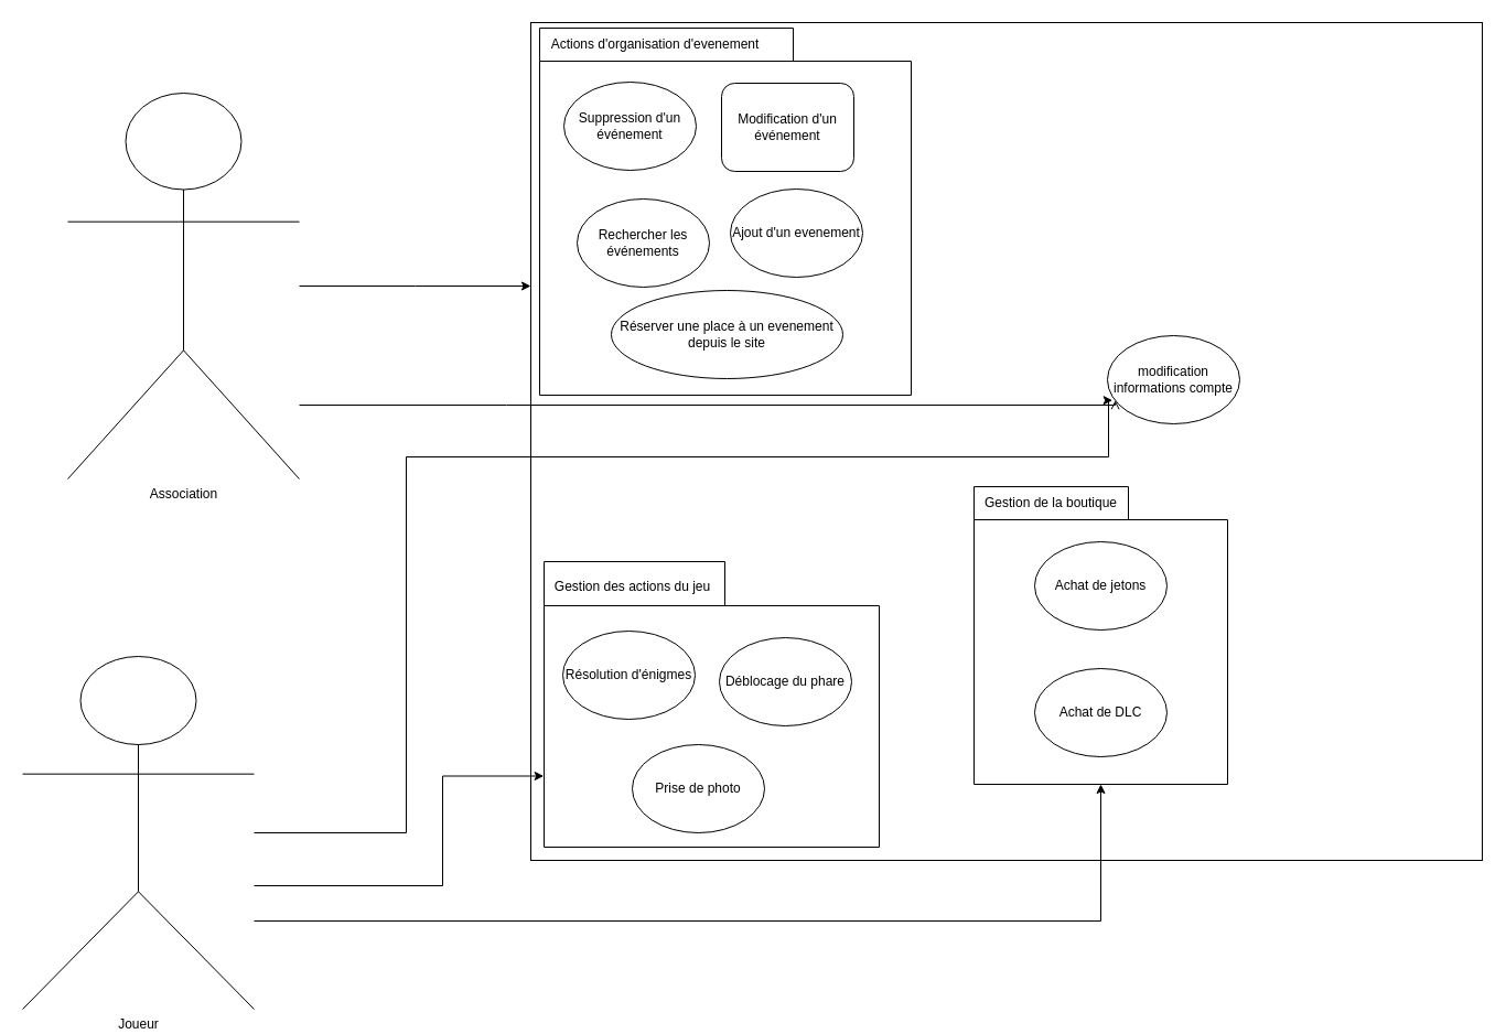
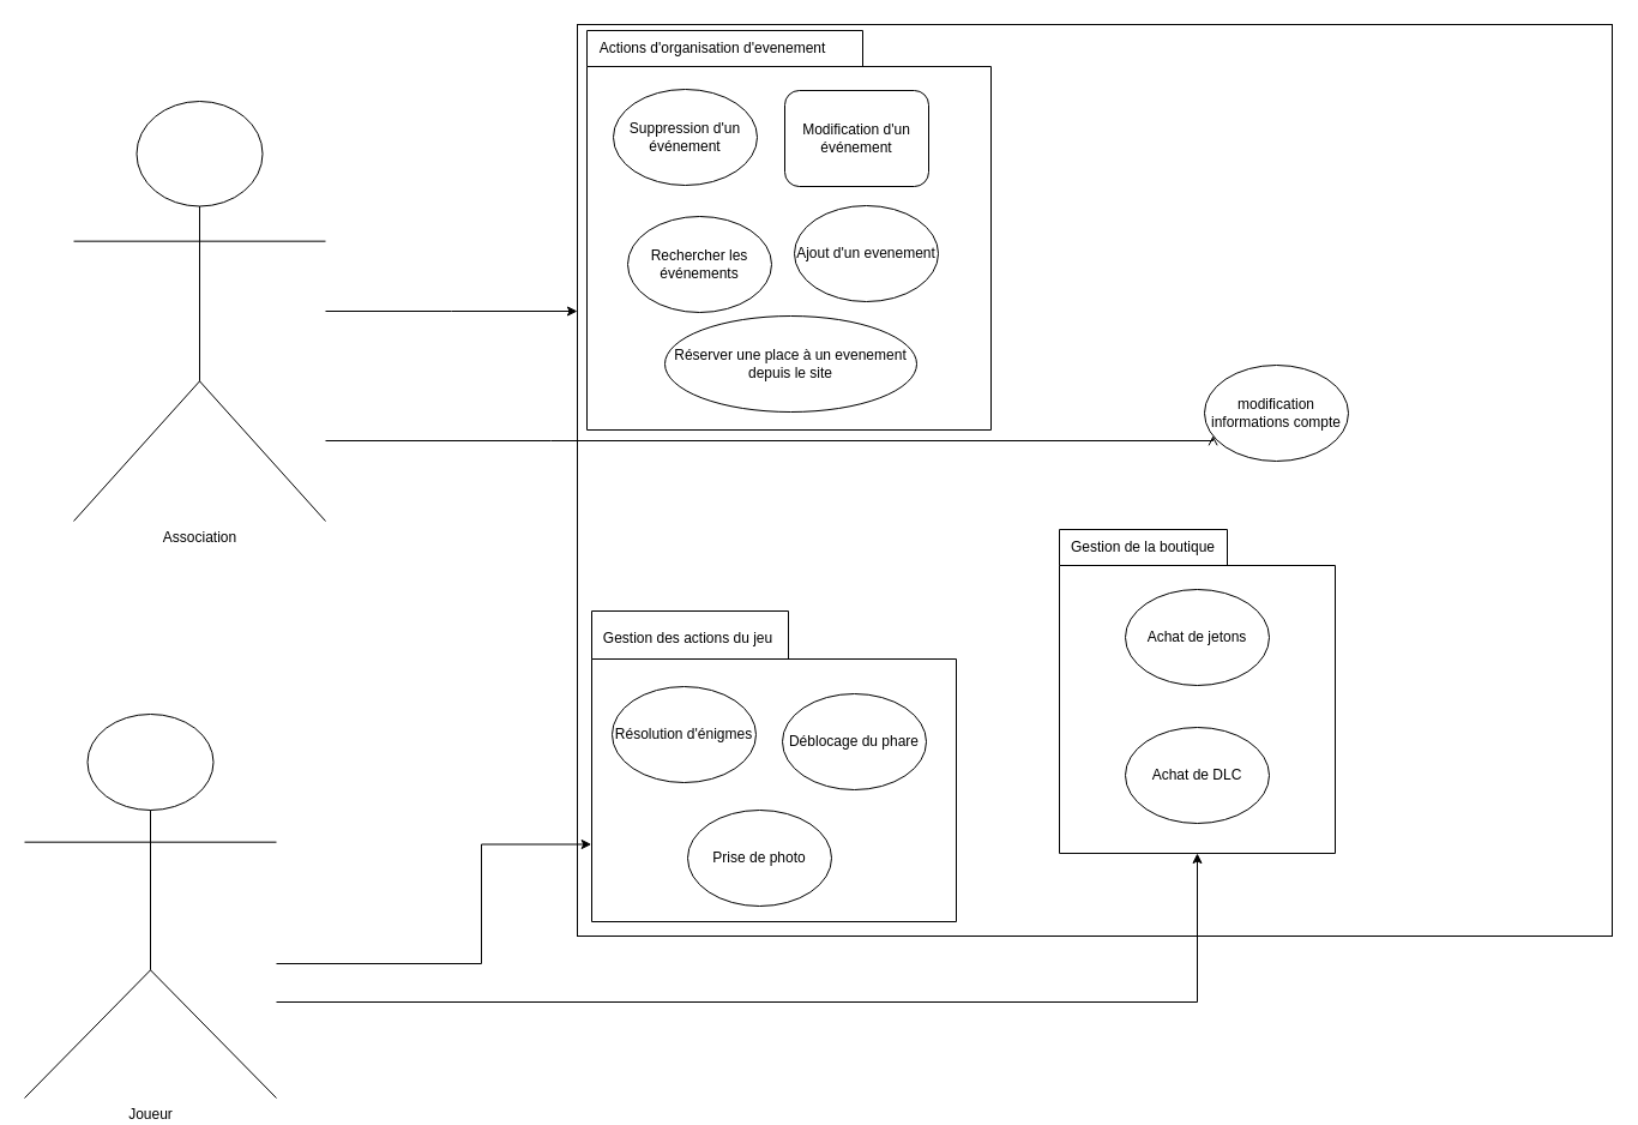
- <mxCell id="25" style="edgeStyle=orthogonalEdgeStyle;rounded=0;orthogonalLoop=1;jettySize=auto;html=1;entryX=0.039;entryY=0.734;entryDx=0;entryDy=0;entryPerimeter=0;" edge="1" parent="1" source="3" target="7"><mxGeometry relative="1" as="geometry"><Array as="points"><mxPoint x="368" y="755" /><mxPoint x="368" y="414" /><mxPoint x="1005" y="414" /></Array></mxGeometry></mxCell>
